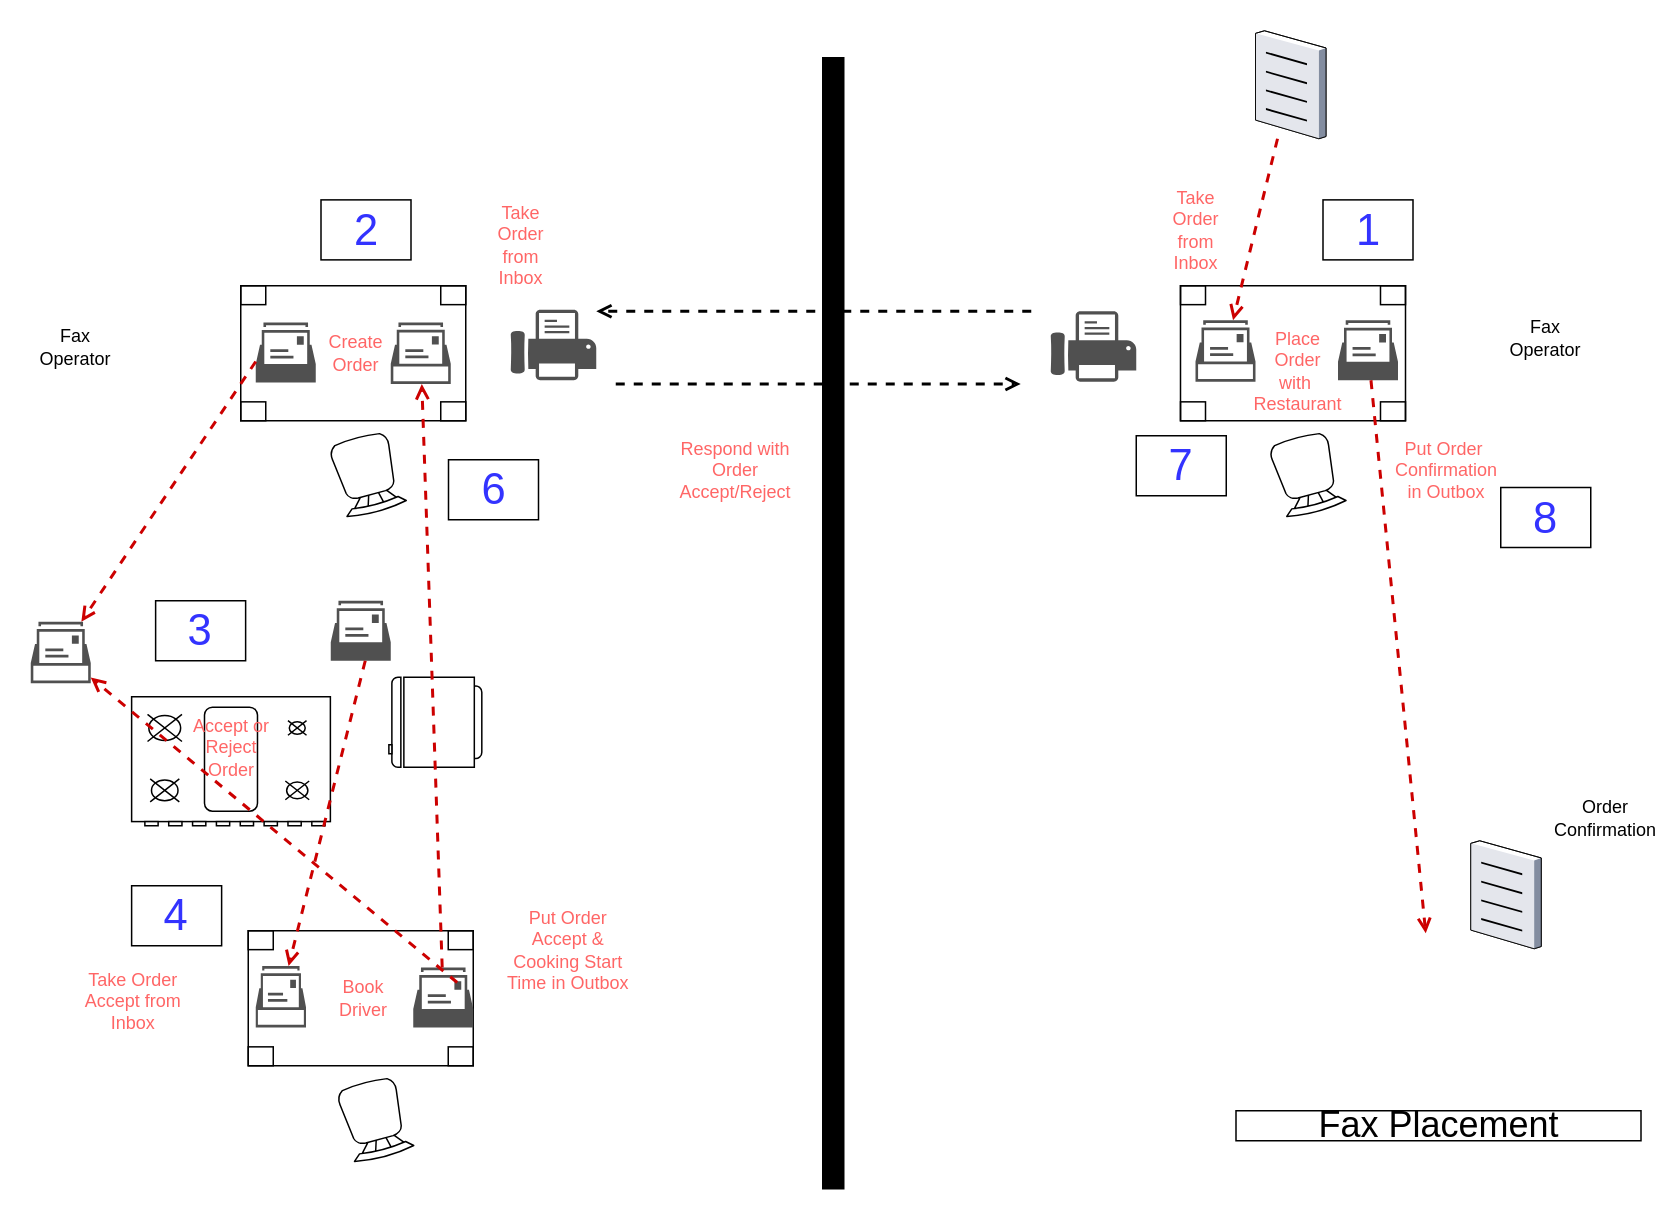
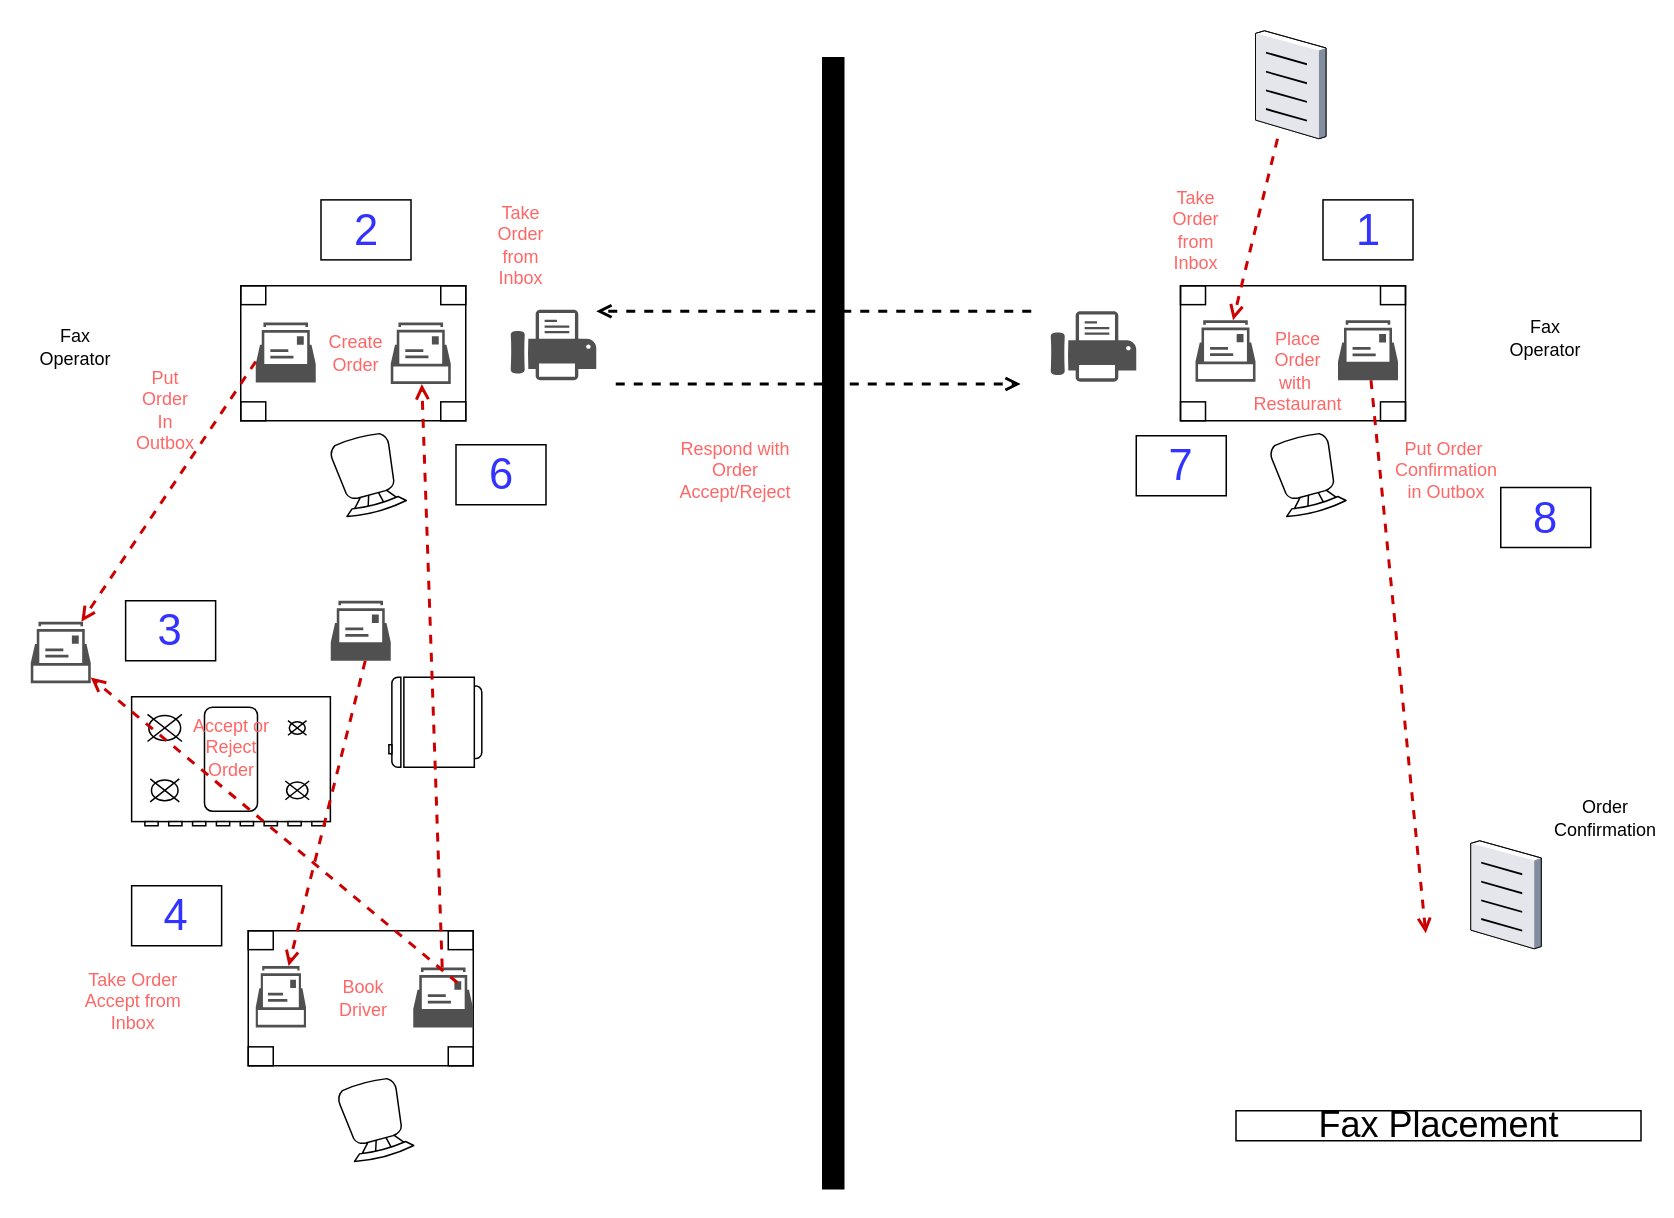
+ <mxCell id="17" value="&lt;font color=&quot;#ff6666&quot;&gt;Put Order &lt;br&gt;In Outbox&lt;/font&gt;" style="text;html=1;strokeColor=none;fillColor=none;align=center;verticalAlign=middle;whiteSpace=wrap;rounded=0;" vertex="1" parent="1"><mxGeometry x="83.25" y="230" width="53.5" height="85.5" as="geometry" /></mxCell>
- <mxCell id="49" value="&lt;font style=&quot;font-size: 29px&quot;&gt;6&lt;/font&gt;" style="text;html=1;strokeColor=default;fillColor=none;align=center;verticalAlign=middle;whiteSpace=wrap;rounded=0;fontColor=#3333FF;" vertex="1" parent="1"><mxGeometry x="298.5" y="306" width="60" height="40" as="geometry" /></mxCell>
+ <mxCell id="49" value="&lt;font style=&quot;font-size: 29px&quot;&gt;6&lt;/font&gt;" style="text;html=1;strokeColor=default;fillColor=none;align=center;verticalAlign=middle;whiteSpace=wrap;rounded=0;fontColor=#3333FF;" vertex="1" parent="1"><mxGeometry x="303.5" y="296" width="60" height="40" as="geometry" /></mxCell>
- <mxCell id="47" value="&lt;font style=&quot;font-size: 29px&quot;&gt;3&lt;/font&gt;" style="text;html=1;strokeColor=default;fillColor=none;align=center;verticalAlign=middle;whiteSpace=wrap;rounded=0;fontColor=#3333FF;" vertex="1" parent="1"><mxGeometry x="103.25" y="400" width="60" height="40" as="geometry" /></mxCell>
+ <mxCell id="47" value="&lt;font style=&quot;font-size: 29px&quot;&gt;3&lt;/font&gt;" style="text;html=1;strokeColor=default;fillColor=none;align=center;verticalAlign=middle;whiteSpace=wrap;rounded=0;fontColor=#3333FF;" vertex="1" parent="1"><mxGeometry x="83.25" y="400" width="60" height="40" as="geometry" /></mxCell>
- <mxCell id="44" value="&lt;font color=&quot;#ff6666&quot;&gt;Put Order &lt;br&gt;Accept &amp;amp; Cooking Start Time in Outbox&lt;/font&gt;" style="text;html=1;strokeColor=none;fillColor=none;align=center;verticalAlign=middle;whiteSpace=wrap;rounded=0;" vertex="1" parent="1"><mxGeometry x="330" y="590" width="96.5" height="85.5" as="geometry" /></mxCell>
